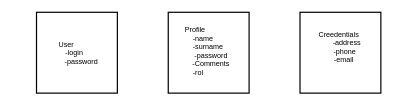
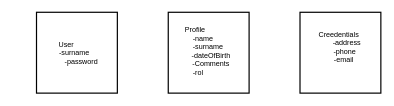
- <mxCell id="3" value="Profile&lt;div&gt;&lt;span style=&quot;white-space: pre;&quot;&gt;&#09;&lt;/span&gt;-name&lt;/div&gt;&lt;div&gt;&lt;span style=&quot;white-space: pre;&quot;&gt;&#09;&lt;/span&gt;&amp;nbsp; &amp;nbsp; &amp;nbsp;-surname&lt;/div&gt;&lt;div&gt;&lt;span style=&quot;white-space: pre;&quot;&gt;&#09;&lt;/span&gt;&lt;span style=&quot;white-space: pre;&quot;&gt;&#09;&lt;/span&gt;-password&lt;/div&gt;&lt;div&gt;&lt;span style=&quot;white-space: pre;&quot;&gt;&#09;&lt;/span&gt;&lt;span style=&quot;white-space: pre;&quot;&gt;&#09;&lt;/span&gt;-Comments&lt;/div&gt;&lt;div&gt;&amp;nbsp; &amp;nbsp;-rol&lt;/div&gt;" style="text;strokeColor=none;align=center;fillColor=none;html=1;verticalAlign=middle;whiteSpace=wrap;rounded=0;" vertex="1" parent="1"><mxGeometry x="260" y="70" width="130" height="30" as="geometry" /></mxCell>
+ <mxCell id="3" value="Profile&lt;div&gt;&lt;span style=&quot;white-space: pre;&quot;&gt;&#09;&lt;/span&gt;-name&lt;/div&gt;&lt;div&gt;&lt;span style=&quot;white-space: pre;&quot;&gt;&#09;&lt;/span&gt;&amp;nbsp; &amp;nbsp; &amp;nbsp;-surname&lt;/div&gt;&lt;div&gt;&lt;span style=&quot;white-space: pre;&quot;&gt;&#09;&lt;/span&gt;&lt;span style=&quot;white-space: pre;&quot;&gt;&#09;&lt;/span&gt;-dateOfBirth&lt;/div&gt;&lt;div&gt;&lt;span style=&quot;white-space: pre;&quot;&gt;&#09;&lt;/span&gt;&lt;span style=&quot;white-space: pre;&quot;&gt;&#09;&lt;/span&gt;-Comments&lt;/div&gt;&lt;div&gt;&amp;nbsp; &amp;nbsp;-rol&lt;/div&gt;" style="text;strokeColor=none;align=center;fillColor=none;html=1;verticalAlign=middle;whiteSpace=wrap;rounded=0;" vertex="1" parent="1"><mxGeometry x="260" y="70" width="130" height="30" as="geometry" /></mxCell>
- <mxCell id="2" value="User&lt;div&gt;&lt;span style=&quot;white-space: pre;&quot;&gt;&#09;&lt;/span&gt;-login&lt;/div&gt;&lt;div&gt;&lt;span style=&quot;white-space: pre;&quot;&gt;&#09;&lt;/span&gt;&amp;nbsp; &amp;nbsp; &amp;nbsp; &amp;nbsp;-password&lt;/div&gt;" style="text;strokeColor=none;align=center;fillColor=none;html=1;verticalAlign=middle;whiteSpace=wrap;rounded=0;" vertex="1" parent="1"><mxGeometry x="20" y="72.5" width="180" height="30" as="geometry" /></mxCell>
+ <mxCell id="2" value="User&lt;div&gt;&lt;span style=&quot;white-space: pre;&quot;&gt;&#09;&lt;/span&gt;-surname&lt;/div&gt;&lt;div&gt;&lt;span style=&quot;white-space: pre;&quot;&gt;&#09;&lt;/span&gt;&amp;nbsp; &amp;nbsp; &amp;nbsp; &amp;nbsp;-password&lt;/div&gt;" style="text;strokeColor=none;align=center;fillColor=none;html=1;verticalAlign=middle;whiteSpace=wrap;rounded=0;" vertex="1" parent="1"><mxGeometry x="20" y="72.5" width="180" height="30" as="geometry" /></mxCell>
